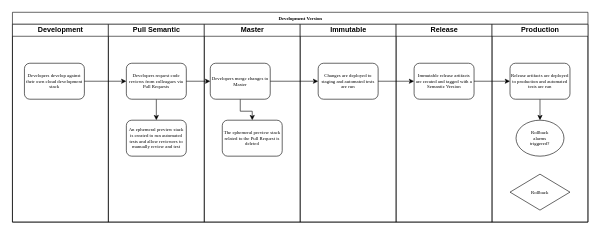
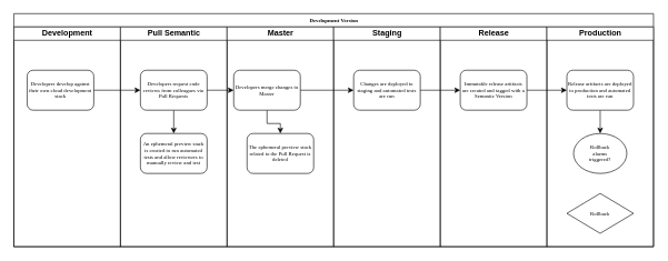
- <mxCell id="13" value="Immutable" style="swimlane;html=1;startSize=20;" parent="2" vertex="1"><mxGeometry x="480" y="20" width="160" height="330" as="geometry" /></mxCell>
+ <mxCell id="13" value="Staging" style="swimlane;html=1;startSize=20;" parent="2" vertex="1"><mxGeometry x="480" y="20" width="160" height="330" as="geometry" /></mxCell>
